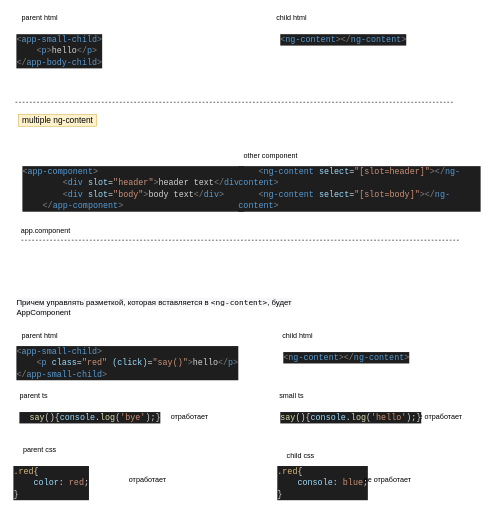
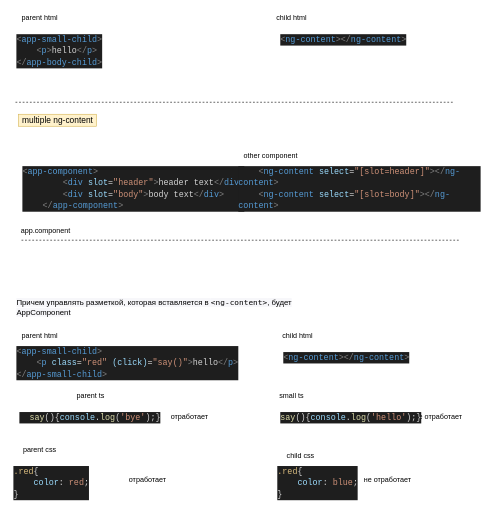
- <mxCell id="13" value="parent ts" style="text;html=1;align=center;verticalAlign=middle;resizable=0;points=[];autosize=1;" parent="1" vertex="1"><mxGeometry x="25" y="650" width="60" height="20" as="geometry" /></mxCell>
+ <mxCell id="13" value="parent ts" style="text;html=1;align=center;verticalAlign=middle;resizable=0;points=[];autosize=1;" parent="1" vertex="1"><mxGeometry x="120" y="650" width="60" height="20" as="geometry" /></mxCell>
- <mxCell id="17" value="&lt;div style=&quot;color: rgb(212, 212, 212); background-color: rgb(30, 30, 30); font-family: consolas, &amp;quot;courier new&amp;quot;, monospace; font-weight: normal; font-size: 14px; line-height: 19px;&quot;&gt;&lt;div&gt;&lt;span style=&quot;color: #d7ba7d&quot;&gt;.red&lt;/span&gt;&lt;span style=&quot;color: #d4d4d4&quot;&gt;{&lt;/span&gt;&lt;/div&gt;&lt;div&gt;&lt;span style=&quot;color: #d4d4d4&quot;&gt;&amp;nbsp;&amp;nbsp;&amp;nbsp;&amp;nbsp;&lt;/span&gt;&lt;span style=&quot;color: #9cdcfe&quot;&gt;console&lt;/span&gt;&lt;span style=&quot;color: #d4d4d4&quot;&gt;:&amp;nbsp;&lt;/span&gt;&lt;span style=&quot;color: #ce9178&quot;&gt;blue&lt;/span&gt;&lt;span style=&quot;color: #d4d4d4&quot;&gt;;&lt;/span&gt;&lt;/div&gt;&lt;div&gt;&lt;span style=&quot;color: #d4d4d4&quot;&gt;}&lt;/span&gt;&lt;/div&gt;&lt;/div&gt;" style="text;whiteSpace=wrap;html=1;" parent="1" vertex="1"><mxGeometry x="460" y="770" width="150" height="70" as="geometry" /></mxCell>
+ <mxCell id="17" value="&lt;div style=&quot;color: rgb(212, 212, 212); background-color: rgb(30, 30, 30); font-family: consolas, &amp;quot;courier new&amp;quot;, monospace; font-weight: normal; font-size: 14px; line-height: 19px;&quot;&gt;&lt;div&gt;&lt;span style=&quot;color: #d7ba7d&quot;&gt;.red&lt;/span&gt;&lt;span style=&quot;color: #d4d4d4&quot;&gt;{&lt;/span&gt;&lt;/div&gt;&lt;div&gt;&lt;span style=&quot;color: #d4d4d4&quot;&gt;&amp;nbsp;&amp;nbsp;&amp;nbsp;&amp;nbsp;&lt;/span&gt;&lt;span style=&quot;color: #9cdcfe&quot;&gt;color&lt;/span&gt;&lt;span style=&quot;color: #d4d4d4&quot;&gt;:&amp;nbsp;&lt;/span&gt;&lt;span style=&quot;color: #ce9178&quot;&gt;blue&lt;/span&gt;&lt;span style=&quot;color: #d4d4d4&quot;&gt;;&lt;/span&gt;&lt;/div&gt;&lt;div&gt;&lt;span style=&quot;color: #d4d4d4&quot;&gt;}&lt;/span&gt;&lt;/div&gt;&lt;/div&gt;" style="text;whiteSpace=wrap;html=1;" parent="1" vertex="1"><mxGeometry x="460" y="770" width="150" height="70" as="geometry" /></mxCell>
